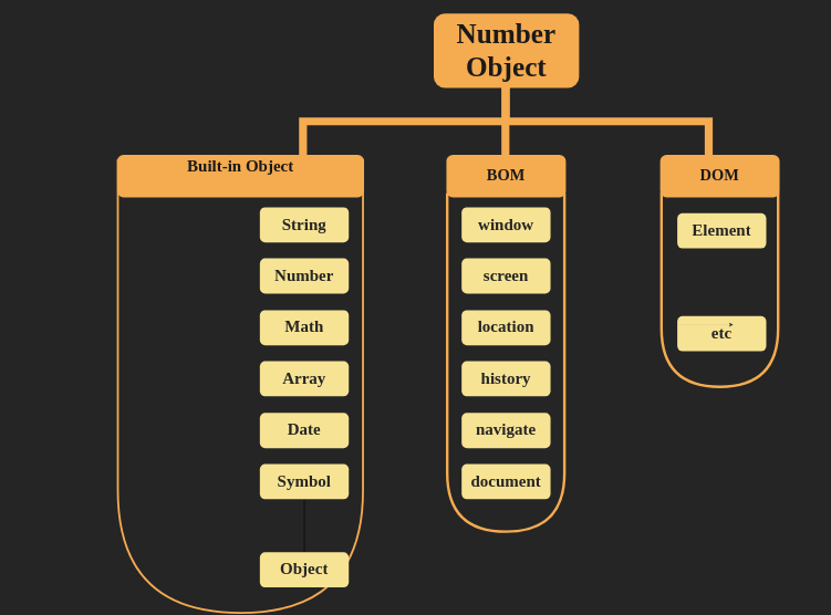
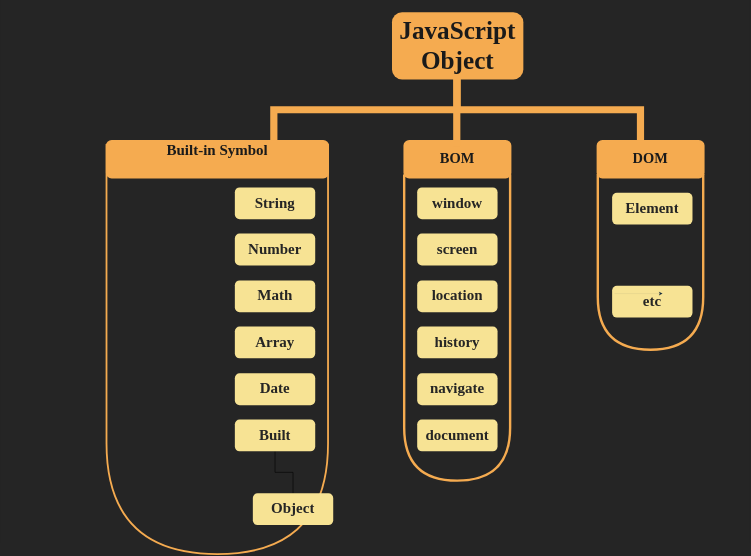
- <mxCell id="5" value="&lt;h1&gt;&lt;font style=&quot;font-size: 42px;&quot;&gt;Number Object&lt;/font&gt;&lt;/h1&gt;" style="text;html=1;spacing=5;spacingTop=-20;whiteSpace=wrap;overflow=hidden;rounded=1;strokeWidth=2;fillColor=#F5AB50;strokeColor=none;fontFamily=메이플스토리 굵게;fontSource=url('https%3A%2F%2Fcdn.jsdelivr.net%2Fgh%2Fprojectnoonnu%2Fnoonfonts_20-04%402.1%2FMaplestoryOTFBold.woff')%20format('woff')%3B;align=center;labelBackgroundColor=none;fontColor=#1A1A1A;" parent="1" vertex="1"><mxGeometry x="653" y="20" width="219" height="112" as="geometry" /></mxCell>
+ <mxCell id="5" value="&lt;h1&gt;&lt;font style=&quot;font-size: 42px;&quot;&gt;JavaScript Object&lt;/font&gt;&lt;/h1&gt;" style="text;html=1;spacing=5;spacingTop=-20;whiteSpace=wrap;overflow=hidden;rounded=1;strokeWidth=2;fillColor=#F5AB50;strokeColor=none;fontFamily=메이플스토리 굵게;fontSource=url('https%3A%2F%2Fcdn.jsdelivr.net%2Fgh%2Fprojectnoonnu%2Fnoonfonts_20-04%402.1%2FMaplestoryOTFBold.woff')%20format('woff')%3B;align=center;labelBackgroundColor=none;fontColor=#1A1A1A;" parent="1" vertex="1"><mxGeometry x="653" y="20" width="219" height="112" as="geometry" /></mxCell>
- <mxCell id="6" value="&lt;h1 style=&quot;line-height: 98%;&quot;&gt;&lt;span style=&quot;background-color: initial;&quot;&gt;&lt;font style=&quot;font-size: 25px;&quot;&gt;Built-in Object&lt;/font&gt;&lt;/span&gt;&lt;br&gt;&lt;/h1&gt;" style="text;html=1;spacing=5;spacingTop=-20;whiteSpace=wrap;overflow=hidden;rounded=1;strokeWidth=2;fillColor=#F5AB50;strokeColor=none;fontFamily=메이플스토리 굵게;fontSource=url('https%3A%2F%2Fcdn.jsdelivr.net%2Fgh%2Fprojectnoonnu%2Fnoonfonts_20-04%402.1%2FMaplestoryOTFBold.woff')%20format('woff')%3B;align=center;fontColor=#1A1A1A;points=[[0,0,0,0,0],[0,0.25,0,0,0],[0,0.5,0,0,0],[0,0.75,0,0,0],[0,1,0,0,0],[0.13,1,0,0,0],[0.25,0,0,0,0],[0.5,0,0,0,0],[0.5,1,0,0,0],[0.75,0,0,0,0],[0.75,1,0,0,0],[1,0,0,0,0],[1,0.25,0,0,0],[1,0.5,0,0,0],[1,0.75,0,0,0],[1,1,0,0,0]];labelBackgroundColor=none;" parent="1" vertex="1"><mxGeometry x="176" y="233" width="372" height="64" as="geometry" /></mxCell>
+ <mxCell id="6" value="&lt;h1 style=&quot;line-height: 98%;&quot;&gt;&lt;span style=&quot;background-color: initial;&quot;&gt;&lt;font style=&quot;font-size: 25px;&quot;&gt;Built-in Symbol&lt;/font&gt;&lt;/span&gt;&lt;br&gt;&lt;/h1&gt;" style="text;html=1;spacing=5;spacingTop=-20;whiteSpace=wrap;overflow=hidden;rounded=1;strokeWidth=2;fillColor=#F5AB50;strokeColor=none;fontFamily=메이플스토리 굵게;fontSource=url('https%3A%2F%2Fcdn.jsdelivr.net%2Fgh%2Fprojectnoonnu%2Fnoonfonts_20-04%402.1%2FMaplestoryOTFBold.woff')%20format('woff')%3B;align=center;fontColor=#1A1A1A;points=[[0,0,0,0,0],[0,0.25,0,0,0],[0,0.5,0,0,0],[0,0.75,0,0,0],[0,1,0,0,0],[0.13,1,0,0,0],[0.25,0,0,0,0],[0.5,0,0,0,0],[0.5,1,0,0,0],[0.75,0,0,0,0],[0.75,1,0,0,0],[1,0,0,0,0],[1,0.25,0,0,0],[1,0.5,0,0,0],[1,0.75,0,0,0],[1,1,0,0,0]];labelBackgroundColor=none;" parent="1" vertex="1"><mxGeometry x="176" y="233" width="372" height="64" as="geometry" /></mxCell>
- <mxCell id="25" value="&lt;h1 style=&quot;line-height: 164%;&quot;&gt;&lt;span style=&quot;color: rgb(37, 37, 37); background-color: initial;&quot;&gt;&lt;font style=&quot;font-size: 25px;&quot;&gt;Symbol&lt;/font&gt;&lt;/span&gt;&lt;br&gt;&lt;/h1&gt;" style="text;html=1;spacing=5;spacingTop=-20;whiteSpace=wrap;overflow=hidden;rounded=1;strokeWidth=7;fillColor=#F7E394;strokeColor=none;fontFamily=메이플스토리 굵게;fontSource=url('https%3A%2F%2Fcdn.jsdelivr.net%2Fgh%2Fprojectnoonnu%2Fnoonfonts_20-04%402.1%2FMaplestoryOTFBold.woff')%20format('woff')%3B;align=center;flipV=1;flipH=1;movable=1;resizable=1;rotatable=1;deletable=1;editable=1;locked=0;connectable=1;labelBackgroundColor=none;fontColor=#1A1A1A;" parent="1" vertex="1"><mxGeometry x="391" y="699" width="134" height="53" as="geometry" /></mxCell>
+ <mxCell id="25" value="&lt;h1 style=&quot;line-height: 164%;&quot;&gt;&lt;span style=&quot;color: rgb(37, 37, 37); background-color: initial;&quot;&gt;&lt;font style=&quot;font-size: 25px;&quot;&gt;Built&lt;/font&gt;&lt;/span&gt;&lt;br&gt;&lt;/h1&gt;" style="text;html=1;spacing=5;spacingTop=-20;whiteSpace=wrap;overflow=hidden;rounded=1;strokeWidth=7;fillColor=#F7E394;strokeColor=none;fontFamily=메이플스토리 굵게;fontSource=url('https%3A%2F%2Fcdn.jsdelivr.net%2Fgh%2Fprojectnoonnu%2Fnoonfonts_20-04%402.1%2FMaplestoryOTFBold.woff')%20format('woff')%3B;align=center;flipV=1;flipH=1;movable=1;resizable=1;rotatable=1;deletable=1;editable=1;locked=0;connectable=1;labelBackgroundColor=none;fontColor=#1A1A1A;" parent="1" vertex="1"><mxGeometry x="391" y="699" width="134" height="53" as="geometry" /></mxCell>
- <mxCell id="30" value="&lt;h1 style=&quot;line-height: 164%;&quot;&gt;&lt;span style=&quot;color: rgb(37, 37, 37); background-color: initial;&quot;&gt;&lt;font style=&quot;font-size: 25px;&quot;&gt;Object&lt;/font&gt;&lt;/span&gt;&lt;br&gt;&lt;/h1&gt;" style="text;html=1;spacing=5;spacingTop=-20;whiteSpace=wrap;overflow=hidden;rounded=1;strokeWidth=7;fillColor=#F7E394;strokeColor=none;fontFamily=메이플스토리 굵게;fontSource=url('https%3A%2F%2Fcdn.jsdelivr.net%2Fgh%2Fprojectnoonnu%2Fnoonfonts_20-04%402.1%2FMaplestoryOTFBold.woff')%20format('woff')%3B;align=center;flipV=1;flipH=1;movable=1;resizable=1;rotatable=1;deletable=1;editable=1;locked=0;connectable=1;labelBackgroundColor=none;fontColor=#1A1A1A;" vertex="1" parent="1"><mxGeometry x="391" y="832" width="134" height="53" as="geometry" /></mxCell>
+ <mxCell id="30" value="&lt;h1 style=&quot;line-height: 164%;&quot;&gt;&lt;span style=&quot;color: rgb(37, 37, 37); background-color: initial;&quot;&gt;&lt;font style=&quot;font-size: 25px;&quot;&gt;Object&lt;/font&gt;&lt;/span&gt;&lt;br&gt;&lt;/h1&gt;" style="text;html=1;spacing=5;spacingTop=-20;whiteSpace=wrap;overflow=hidden;rounded=1;strokeWidth=7;fillColor=#F7E394;strokeColor=none;fontFamily=메이플스토리 굵게;fontSource=url('https%3A%2F%2Fcdn.jsdelivr.net%2Fgh%2Fprojectnoonnu%2Fnoonfonts_20-04%402.1%2FMaplestoryOTFBold.woff')%20format('woff')%3B;align=center;flipV=1;flipH=1;movable=1;resizable=1;rotatable=1;deletable=1;editable=1;locked=0;connectable=1;labelBackgroundColor=none;fontColor=#1A1A1A;" vertex="1" parent="1"><mxGeometry x="421" y="822" width="134" height="53" as="geometry" /></mxCell>
